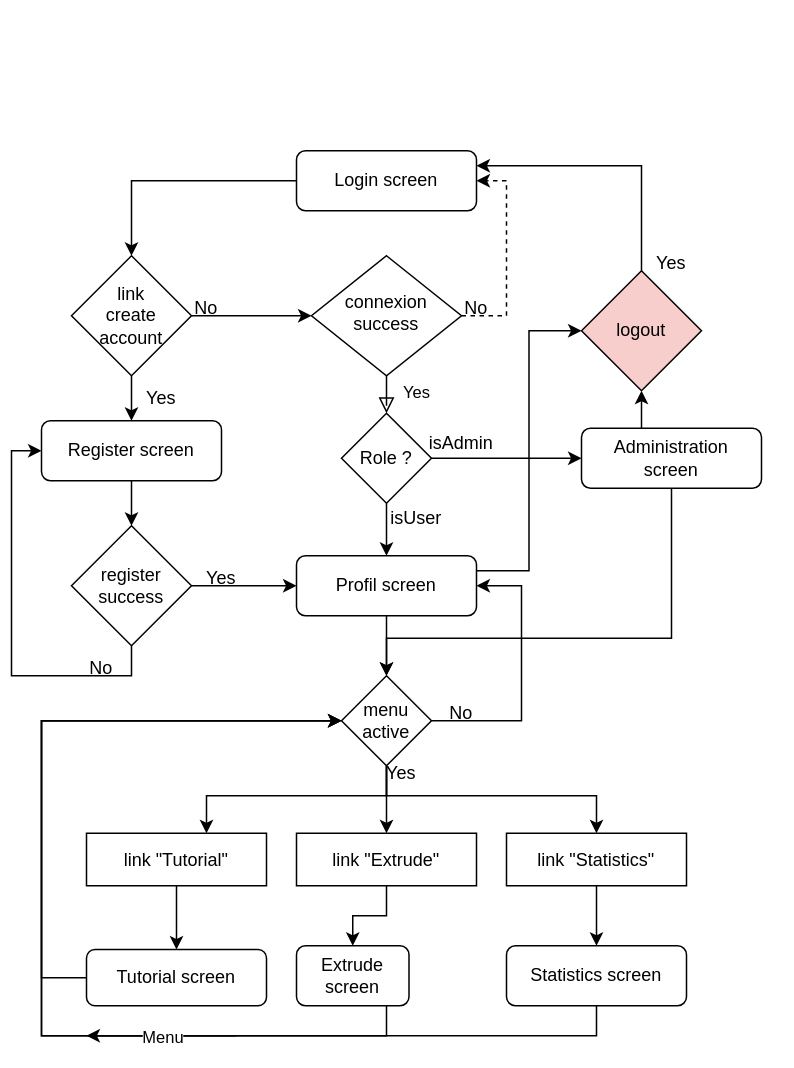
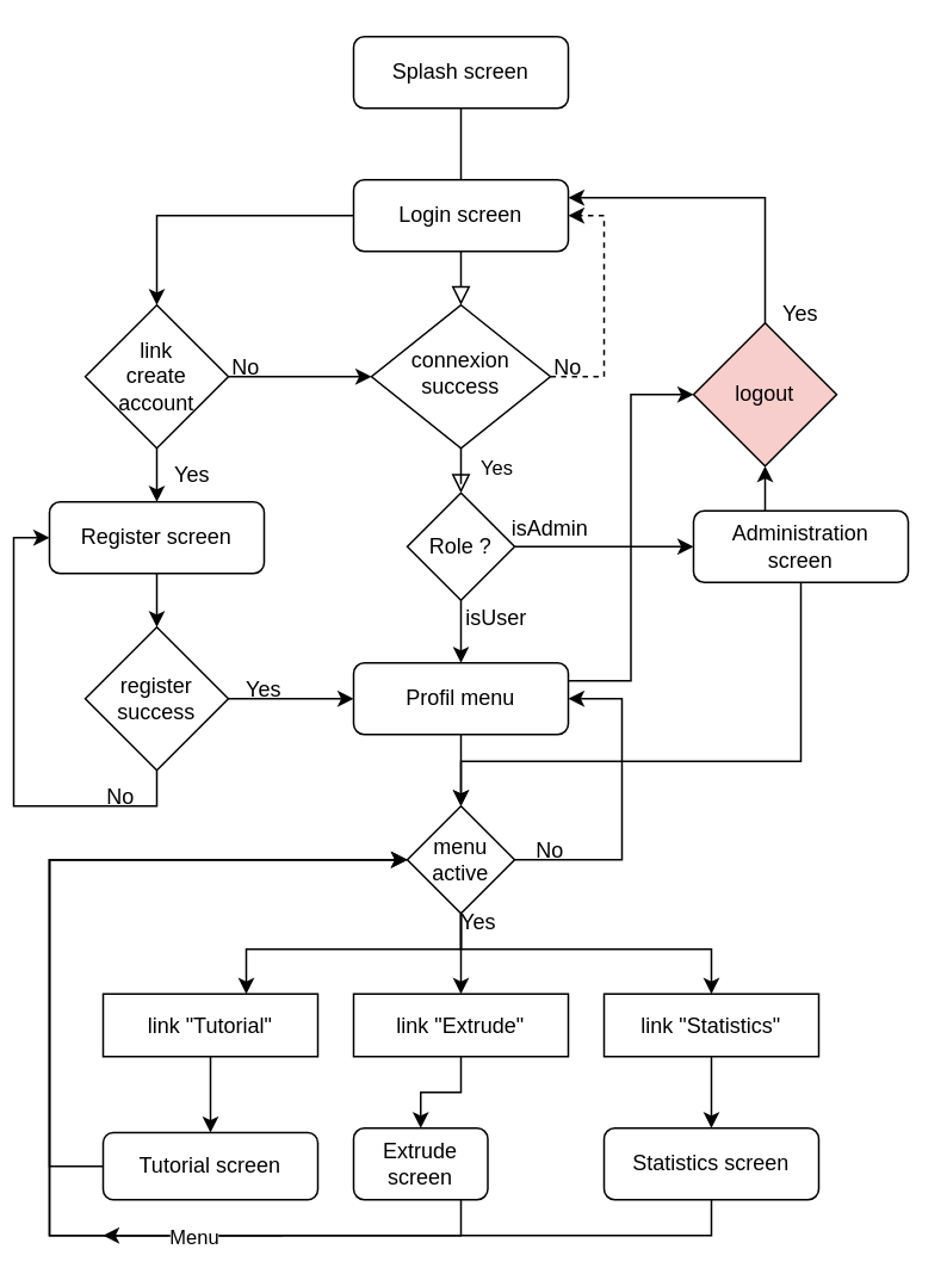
+ <mxCell id="3" value="Splash screen" style="rounded=1;whiteSpace=wrap;html=1;fontSize=12;glass=0;strokeWidth=1;shadow=0;" parent="1" vertex="1"><mxGeometry x="190" y="20" width="120" height="40" as="geometry" /></mxCell>
+ <mxCell id="2" value="" style="rounded=0;html=1;jettySize=auto;orthogonalLoop=1;fontSize=11;endArrow=block;endFill=0;endSize=8;strokeWidth=1;shadow=0;labelBackgroundColor=none;edgeStyle=orthogonalEdgeStyle;" parent="1" source="3" target="6" edge="1"><mxGeometry relative="1" as="geometry" /></mxCell>
- <mxCell id="9" value="Profil screen" style="rounded=1;whiteSpace=wrap;html=1;fontSize=12;glass=0;strokeWidth=1;shadow=0;" parent="1" vertex="1"><mxGeometry x="190" y="370" width="120" height="40" as="geometry" /></mxCell>
+ <mxCell id="9" value="Profil menu" style="rounded=1;whiteSpace=wrap;html=1;fontSize=12;glass=0;strokeWidth=1;shadow=0;" parent="1" vertex="1"><mxGeometry x="190" y="370" width="120" height="40" as="geometry" /></mxCell>
